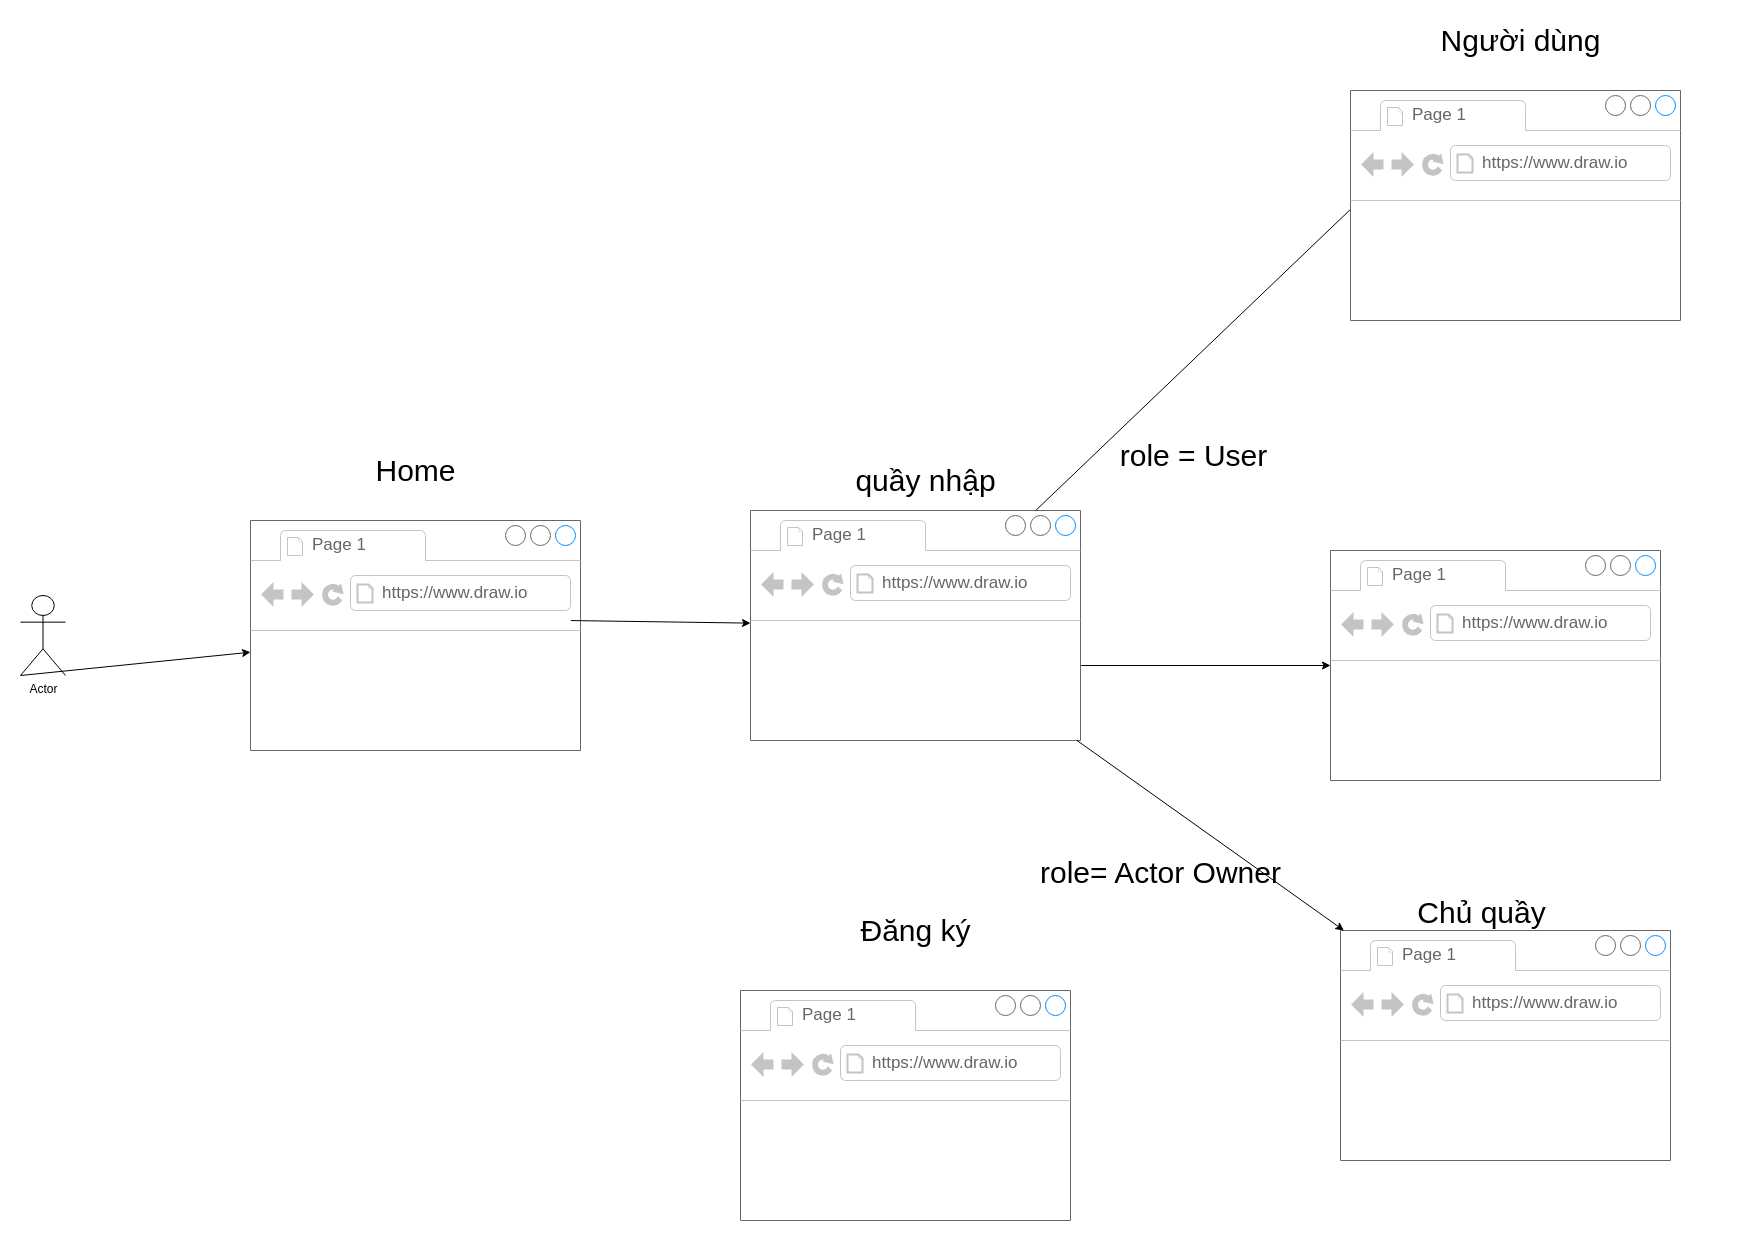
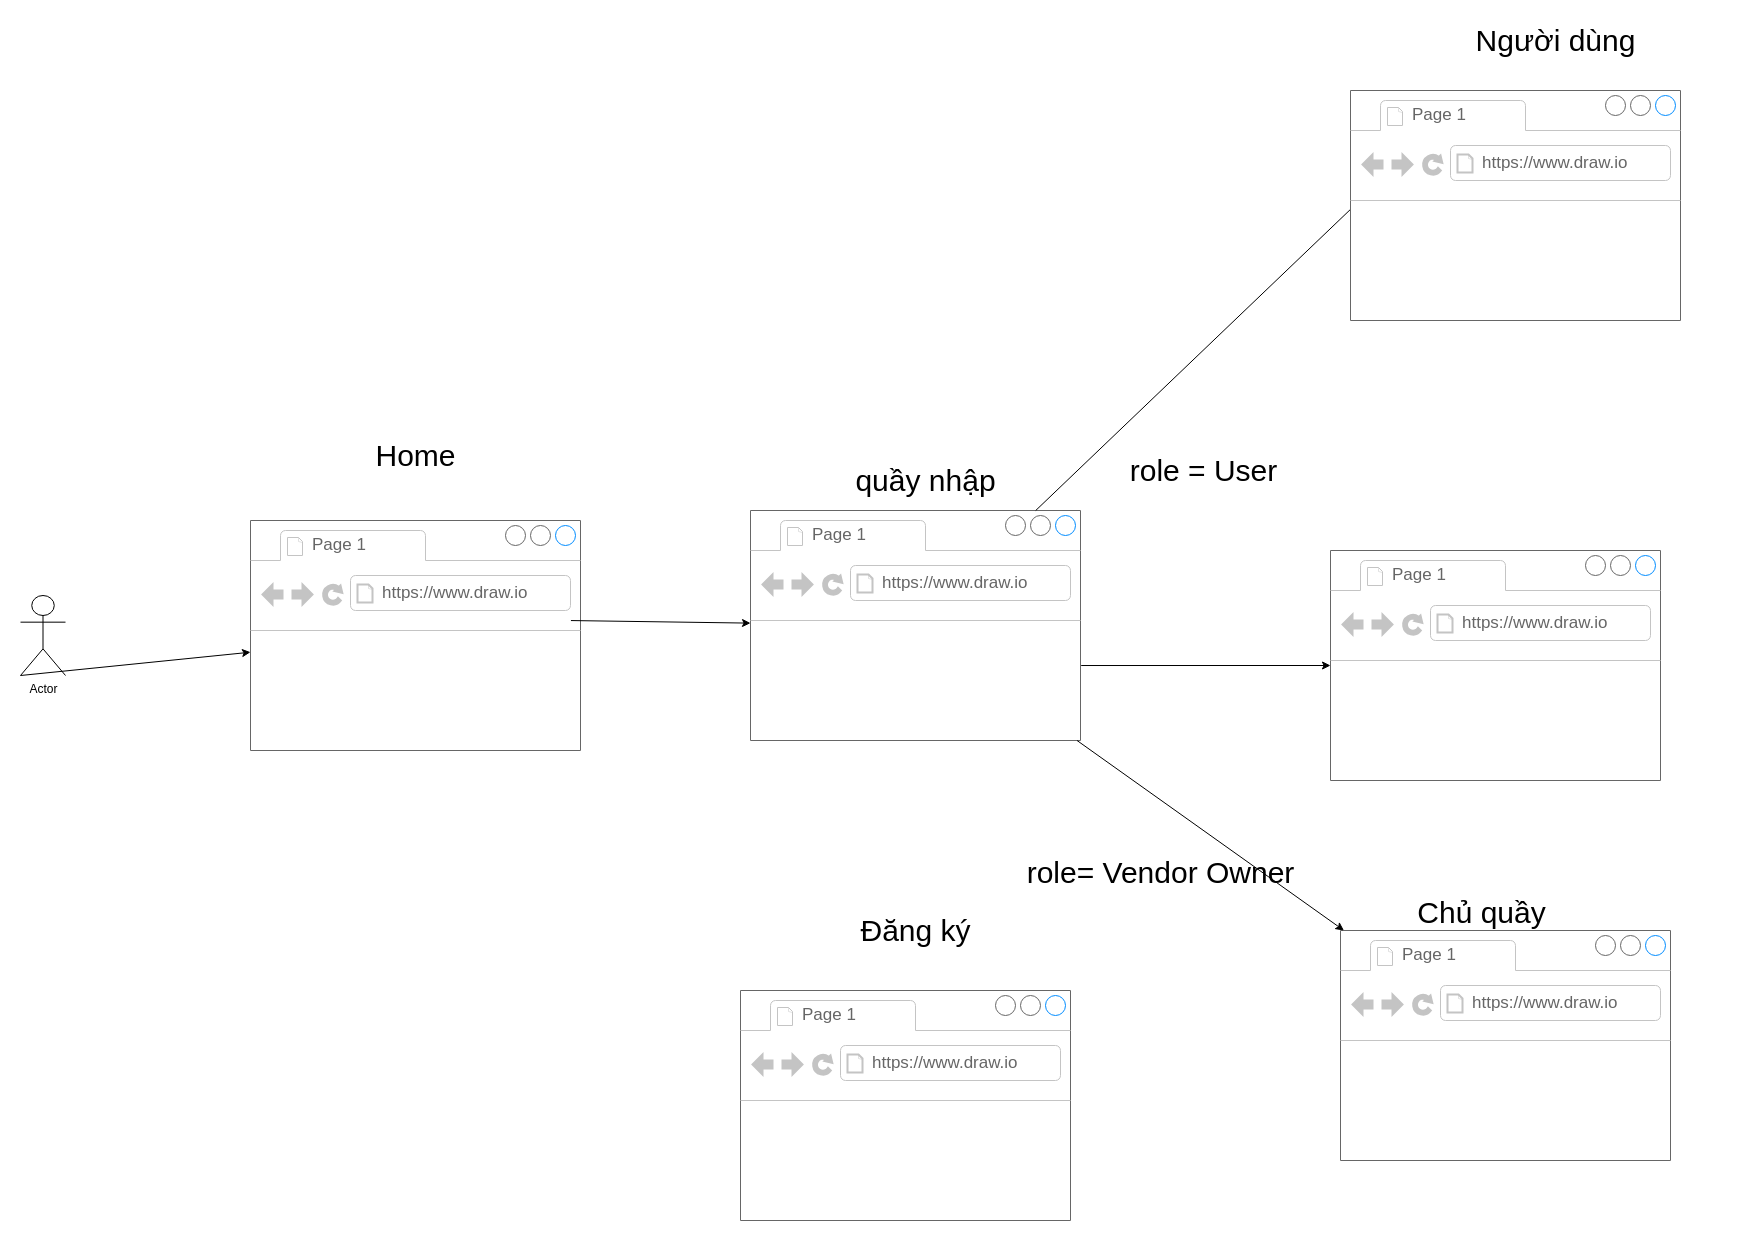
- <mxCell id="22" value="Người dùng" style="text;html=1;align=center;verticalAlign=middle;resizable=0;points=[];autosize=1;fontSize=30;" vertex="1" parent="1"><mxGeometry x="1430" y="20" width="180" height="40" as="geometry" /></mxCell>
+ <mxCell id="22" value="Người dùng" style="text;html=1;align=center;verticalAlign=middle;resizable=0;points=[];autosize=1;fontSize=30;" vertex="1" parent="1"><mxGeometry x="1465" y="20" width="180" height="40" as="geometry" /></mxCell>
- <mxCell id="21" value="role = User&lt;br&gt;" style="text;html=1;align=center;verticalAlign=middle;resizable=0;points=[];autosize=1;fontSize=30;" vertex="1" parent="1"><mxGeometry x="1113" y="435" width="160" height="40" as="geometry" /></mxCell>
+ <mxCell id="21" value="role = User&lt;br&gt;" style="text;html=1;align=center;verticalAlign=middle;resizable=0;points=[];autosize=1;fontSize=30;" vertex="1" parent="1"><mxGeometry x="1123" y="450" width="160" height="40" as="geometry" /></mxCell>
- <mxCell id="6" value="Home&lt;br&gt;" style="text;html=1;align=center;verticalAlign=middle;resizable=0;points=[];autosize=1;fontSize=30;" vertex="1" parent="1"><mxGeometry x="370" y="450" width="90" height="40" as="geometry" /></mxCell>
+ <mxCell id="6" value="Home&lt;br&gt;" style="text;html=1;align=center;verticalAlign=middle;resizable=0;points=[];autosize=1;fontSize=30;" vertex="1" parent="1"><mxGeometry x="370" y="435" width="90" height="40" as="geometry" /></mxCell>
- <mxCell id="32" value="role= Actor Owner" style="text;html=1;align=center;verticalAlign=middle;resizable=0;points=[];autosize=1;fontSize=30;" vertex="1" parent="1"><mxGeometry x="1020" y="852" width="280" height="40" as="geometry" /></mxCell>
+ <mxCell id="32" value="role= Vendor Owner" style="text;html=1;align=center;verticalAlign=middle;resizable=0;points=[];autosize=1;fontSize=30;" vertex="1" parent="1"><mxGeometry x="1020" y="852" width="280" height="40" as="geometry" /></mxCell>
